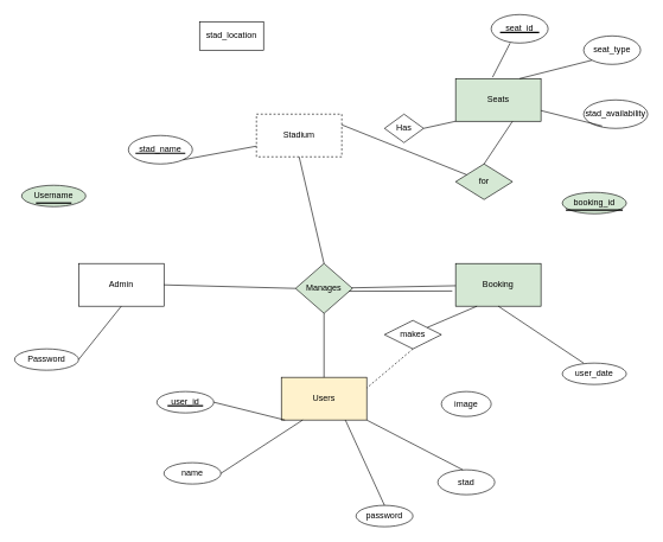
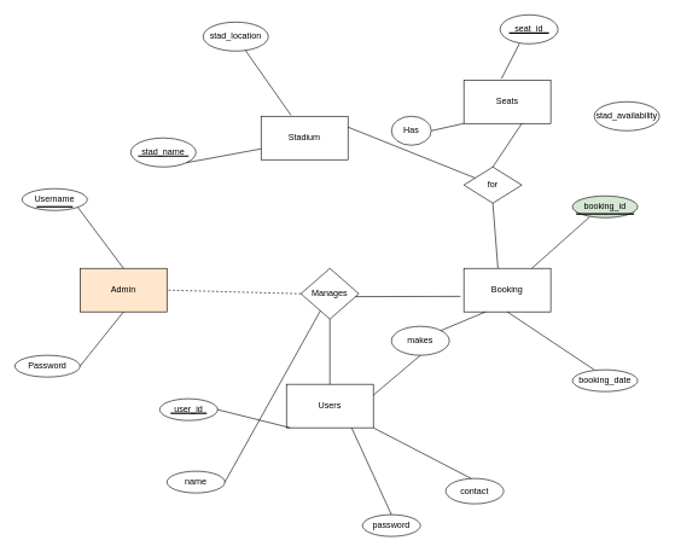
- <mxCell id="20" value="stad_location" style="whiteSpace=wrap;html=1;rounded=0;" vertex="1" parent="1"><mxGeometry x="280" y="30" width="90" height="40" as="geometry" /></mxCell>
+ <mxCell id="20" value="stad_location" style="ellipse;whiteSpace=wrap;html=1;" vertex="1" parent="1"><mxGeometry x="280" y="30" width="90" height="40" as="geometry" /></mxCell>
- <mxCell id="17" value="seat_type" style="ellipse;whiteSpace=wrap;html=1;" vertex="1" parent="1"><mxGeometry x="820" y="50" width="80" height="40" as="geometry" /></mxCell>
- <mxCell id="37" value="" style="endArrow=none;html=1;rounded=0;entryX=0;entryY=1;entryDx=0;entryDy=0;exitX=0.75;exitY=0;exitDx=0;exitDy=0;" edge="1" parent="1" source="7" target="17"><mxGeometry width="50" height="50" relative="1" as="geometry"><mxPoint x="750" y="130" as="sourcePoint" /><mxPoint x="800" y="80" as="targetPoint" /></mxGeometry></mxCell>
+ <mxCell id="35" value="" style="endArrow=none;html=1;rounded=0;entryX=0.344;entryY=-0.022;entryDx=0;entryDy=0;entryPerimeter=0;" edge="1" parent="1" source="20" target="6"><mxGeometry width="50" height="50" relative="1" as="geometry"><mxPoint x="180" y="250" as="sourcePoint" /><mxPoint x="450" y="140" as="targetPoint" /></mxGeometry></mxCell>
- <mxCell id="7" value="Seats" style="rounded=0;whiteSpace=wrap;html=1;fillColor=#d5e8d4;" vertex="1" parent="1"><mxGeometry x="640" y="110" width="120" height="60" as="geometry" /></mxCell>
+ <mxCell id="7" value="Seats" style="rounded=0;whiteSpace=wrap;html=1;" vertex="1" parent="1"><mxGeometry x="640" y="110" width="120" height="60" as="geometry" /></mxCell>
- <mxCell id="38" value="" style="endArrow=none;html=1;rounded=0;entryX=0.289;entryY=0.917;entryDx=0;entryDy=0;entryPerimeter=0;exitX=1;exitY=0.75;exitDx=0;exitDy=0;" edge="1" parent="1" source="7" target="18"><mxGeometry width="50" height="50" relative="1" as="geometry"><mxPoint x="770" y="280" as="sourcePoint" /><mxPoint x="820" y="230" as="targetPoint" /></mxGeometry></mxCell>
- <mxCell id="41" value="Has" style="rhombus;whiteSpace=wrap;html=1;" vertex="1" parent="1"><mxGeometry x="540" y="160" width="55" height="40" as="geometry" /></mxCell>
+ <mxCell id="41" value="Has" style="ellipse;whiteSpace=wrap;html=1;" vertex="1" parent="1"><mxGeometry x="540" y="160" width="55" height="40" as="geometry" /></mxCell>
- <mxCell id="6" value="Stadium" style="rounded=0;whiteSpace=wrap;html=1;dashed=1;" vertex="1" parent="1"><mxGeometry x="360" y="160" width="120" height="60" as="geometry" /></mxCell>
+ <mxCell id="6" value="Stadium" style="rounded=0;whiteSpace=wrap;html=1;" vertex="1" parent="1"><mxGeometry x="360" y="160" width="120" height="60" as="geometry" /></mxCell>
- <mxCell id="40" value="for" style="rhombus;whiteSpace=wrap;html=1;fillColor=#d5e8d4;" vertex="1" parent="1"><mxGeometry x="640" y="230" width="80" height="50" as="geometry" /></mxCell>
+ <mxCell id="40" value="for" style="rhombus;whiteSpace=wrap;html=1;" vertex="1" parent="1"><mxGeometry x="640" y="230" width="80" height="50" as="geometry" /></mxCell>
- <mxCell id="8" value="Username" style="ellipse;whiteSpace=wrap;html=1;fillColor=#d5e8d4;" vertex="1" parent="1"><mxGeometry x="30" y="260" width="90" height="30" as="geometry" /></mxCell>
+ <mxCell id="8" value="Username" style="ellipse;whiteSpace=wrap;html=1;" vertex="1" parent="1"><mxGeometry x="30" y="260" width="90" height="30" as="geometry" /></mxCell>
- <mxCell id="24" value="" style="endArrow=none;html=1;rounded=0;entryX=0.5;entryY=1;entryDx=0;entryDy=0;exitX=0.5;exitY=0;exitDx=0;exitDy=0;" edge="1" parent="1" source="3" target="6"><mxGeometry width="50" height="50" relative="1" as="geometry"><mxPoint x="380" y="360" as="sourcePoint" /><mxPoint x="430" y="310" as="targetPoint" /></mxGeometry></mxCell>
+ <mxCell id="45" value="" style="endArrow=none;html=1;rounded=0;entryX=0.5;entryY=1;entryDx=0;entryDy=0;exitX=0.392;exitY=-0.006;exitDx=0;exitDy=0;exitPerimeter=0;" edge="1" parent="1" source="4" target="40"><mxGeometry width="50" height="50" relative="1" as="geometry"><mxPoint x="610" y="370" as="sourcePoint" /><mxPoint x="660" y="320" as="targetPoint" /></mxGeometry></mxCell>
+ <mxCell id="26" value="" style="endArrow=none;html=1;rounded=0;exitX=0.5;exitY=0;exitDx=0;exitDy=0;entryX=1;entryY=1;entryDx=0;entryDy=0;" edge="1" parent="1" source="2" target="8"><mxGeometry width="50" height="50" relative="1" as="geometry"><mxPoint x="180" y="350" as="sourcePoint" /><mxPoint x="230" y="300" as="targetPoint" /></mxGeometry></mxCell>
- <mxCell id="2" value="Admin" style="rounded=0;whiteSpace=wrap;html=1;" vertex="1" parent="1"><mxGeometry x="110" y="370" width="120" height="60" as="geometry" /></mxCell>
+ <mxCell id="2" value="Admin" style="rounded=0;whiteSpace=wrap;html=1;fillColor=#ffe6cc;" vertex="1" parent="1"><mxGeometry x="110" y="370" width="120" height="60" as="geometry" /></mxCell>
- <mxCell id="4" value="Booking" style="rounded=0;whiteSpace=wrap;html=1;fillColor=#d5e8d4;" vertex="1" parent="1"><mxGeometry x="640" y="370" width="120" height="60" as="geometry" /></mxCell>
+ <mxCell id="4" value="Booking" style="rounded=0;whiteSpace=wrap;html=1;" vertex="1" parent="1"><mxGeometry x="640" y="370" width="120" height="60" as="geometry" /></mxCell>
- <mxCell id="22" value="" style="endArrow=none;html=1;rounded=0;entryX=1;entryY=0.5;entryDx=0;entryDy=0;exitX=0;exitY=0.5;exitDx=0;exitDy=0;" edge="1" parent="1" source="3" target="2"><mxGeometry width="50" height="50" relative="1" as="geometry"><mxPoint x="220" y="510" as="sourcePoint" /><mxPoint x="270" y="460" as="targetPoint" /></mxGeometry></mxCell>
+ <mxCell id="22" value="" style="endArrow=none;html=1;rounded=0;entryX=1;entryY=0.5;entryDx=0;entryDy=0;exitX=0;exitY=0.5;exitDx=0;exitDy=0;dashed=1;" edge="1" parent="1" source="3" target="2"><mxGeometry width="50" height="50" relative="1" as="geometry"><mxPoint x="220" y="510" as="sourcePoint" /><mxPoint x="270" y="460" as="targetPoint" /></mxGeometry></mxCell>
- <mxCell id="32" value="" style="endArrow=none;html=1;rounded=0;" edge="1" parent="1" source="4" target="3"><mxGeometry width="50" height="50" relative="1" as="geometry"><mxPoint x="710" y="360" as="sourcePoint" /><mxPoint x="760" y="310" as="targetPoint" /></mxGeometry></mxCell>
+ <mxCell id="32" value="" style="endArrow=none;html=1;rounded=0;entryX=0.259;entryY=0.978;entryDx=0;entryDy=0;entryPerimeter=0;" edge="1" parent="1" source="4" target="15"><mxGeometry width="50" height="50" relative="1" as="geometry"><mxPoint x="710" y="360" as="sourcePoint" /><mxPoint x="760" y="310" as="targetPoint" /></mxGeometry></mxCell>
- <mxCell id="3" value="Manages" style="rhombus;whiteSpace=wrap;html=1;fillColor=#d5e8d4;" vertex="1" parent="1"><mxGeometry x="415" y="370" width="80" height="70" as="geometry" /></mxCell>
+ <mxCell id="3" value="Manages" style="rhombus;whiteSpace=wrap;html=1;" vertex="1" parent="1"><mxGeometry x="415" y="370" width="80" height="70" as="geometry" /></mxCell>
- <mxCell id="39" value="makes" style="rhombus;whiteSpace=wrap;html=1;" vertex="1" parent="1"><mxGeometry x="540" y="450" width="80" height="40" as="geometry" /></mxCell>
+ <mxCell id="39" value="makes" style="ellipse;whiteSpace=wrap;html=1;" vertex="1" parent="1"><mxGeometry x="540" y="450" width="80" height="40" as="geometry" /></mxCell>
- <mxCell id="42" value="" style="endArrow=none;html=1;rounded=0;exitX=0.5;exitY=1;exitDx=0;exitDy=0;entryX=1;entryY=0.25;entryDx=0;entryDy=0;dashed=1;" edge="1" parent="1" source="39" target="5"><mxGeometry width="50" height="50" relative="1" as="geometry"><mxPoint x="610" y="530" as="sourcePoint" /><mxPoint x="660" y="480" as="targetPoint" /></mxGeometry></mxCell>
+ <mxCell id="42" value="" style="endArrow=none;html=1;rounded=0;exitX=0.5;exitY=1;exitDx=0;exitDy=0;entryX=1;entryY=0.25;entryDx=0;entryDy=0;" edge="1" parent="1" source="39" target="5"><mxGeometry width="50" height="50" relative="1" as="geometry"><mxPoint x="610" y="530" as="sourcePoint" /><mxPoint x="660" y="480" as="targetPoint" /></mxGeometry></mxCell>
- <mxCell id="16" value="user_date" style="ellipse;whiteSpace=wrap;html=1;" vertex="1" parent="1"><mxGeometry x="790" y="510" width="90" height="30" as="geometry" /></mxCell>
+ <mxCell id="16" value="booking_date" style="ellipse;whiteSpace=wrap;html=1;" vertex="1" parent="1"><mxGeometry x="790" y="510" width="90" height="30" as="geometry" /></mxCell>
- <mxCell id="5" value="Users" style="rounded=0;whiteSpace=wrap;html=1;fillColor=#fff2cc;" vertex="1" parent="1"><mxGeometry x="395" y="530" width="120" height="60" as="geometry" /></mxCell>
+ <mxCell id="5" value="Users" style="rounded=0;whiteSpace=wrap;html=1;" vertex="1" parent="1"><mxGeometry x="395" y="530" width="120" height="60" as="geometry" /></mxCell>
- <mxCell id="12" value="image" style="ellipse;whiteSpace=wrap;html=1;" vertex="1" parent="1"><mxGeometry x="620" y="550" width="70" height="35" as="geometry" /></mxCell>
- <mxCell id="29" value="" style="endArrow=none;html=1;rounded=0;entryX=0.25;entryY=1;entryDx=0;entryDy=0;exitX=1;exitY=0.5;exitDx=0;exitDy=0;" edge="1" parent="1" source="10" target="5"><mxGeometry width="50" height="50" relative="1" as="geometry"><mxPoint x="360" y="680" as="sourcePoint" /><mxPoint x="410" y="630" as="targetPoint" /></mxGeometry></mxCell>
+ <mxCell id="29" value="" style="endArrow=none;html=1;rounded=0;exitX=1;exitY=0.5;exitDx=0;exitDy=0;" edge="1" parent="1" source="10" target="3"><mxGeometry width="50" height="50" relative="1" as="geometry"><mxPoint x="360" y="680" as="sourcePoint" /><mxPoint x="410" y="630" as="targetPoint" /></mxGeometry></mxCell>
- <mxCell id="11" value="stad" style="ellipse;whiteSpace=wrap;html=1;" vertex="1" parent="1"><mxGeometry x="615" y="660" width="80" height="35" as="geometry" /></mxCell>
+ <mxCell id="11" value="contact" style="ellipse;whiteSpace=wrap;html=1;" vertex="1" parent="1"><mxGeometry x="615" y="660" width="80" height="35" as="geometry" /></mxCell>
